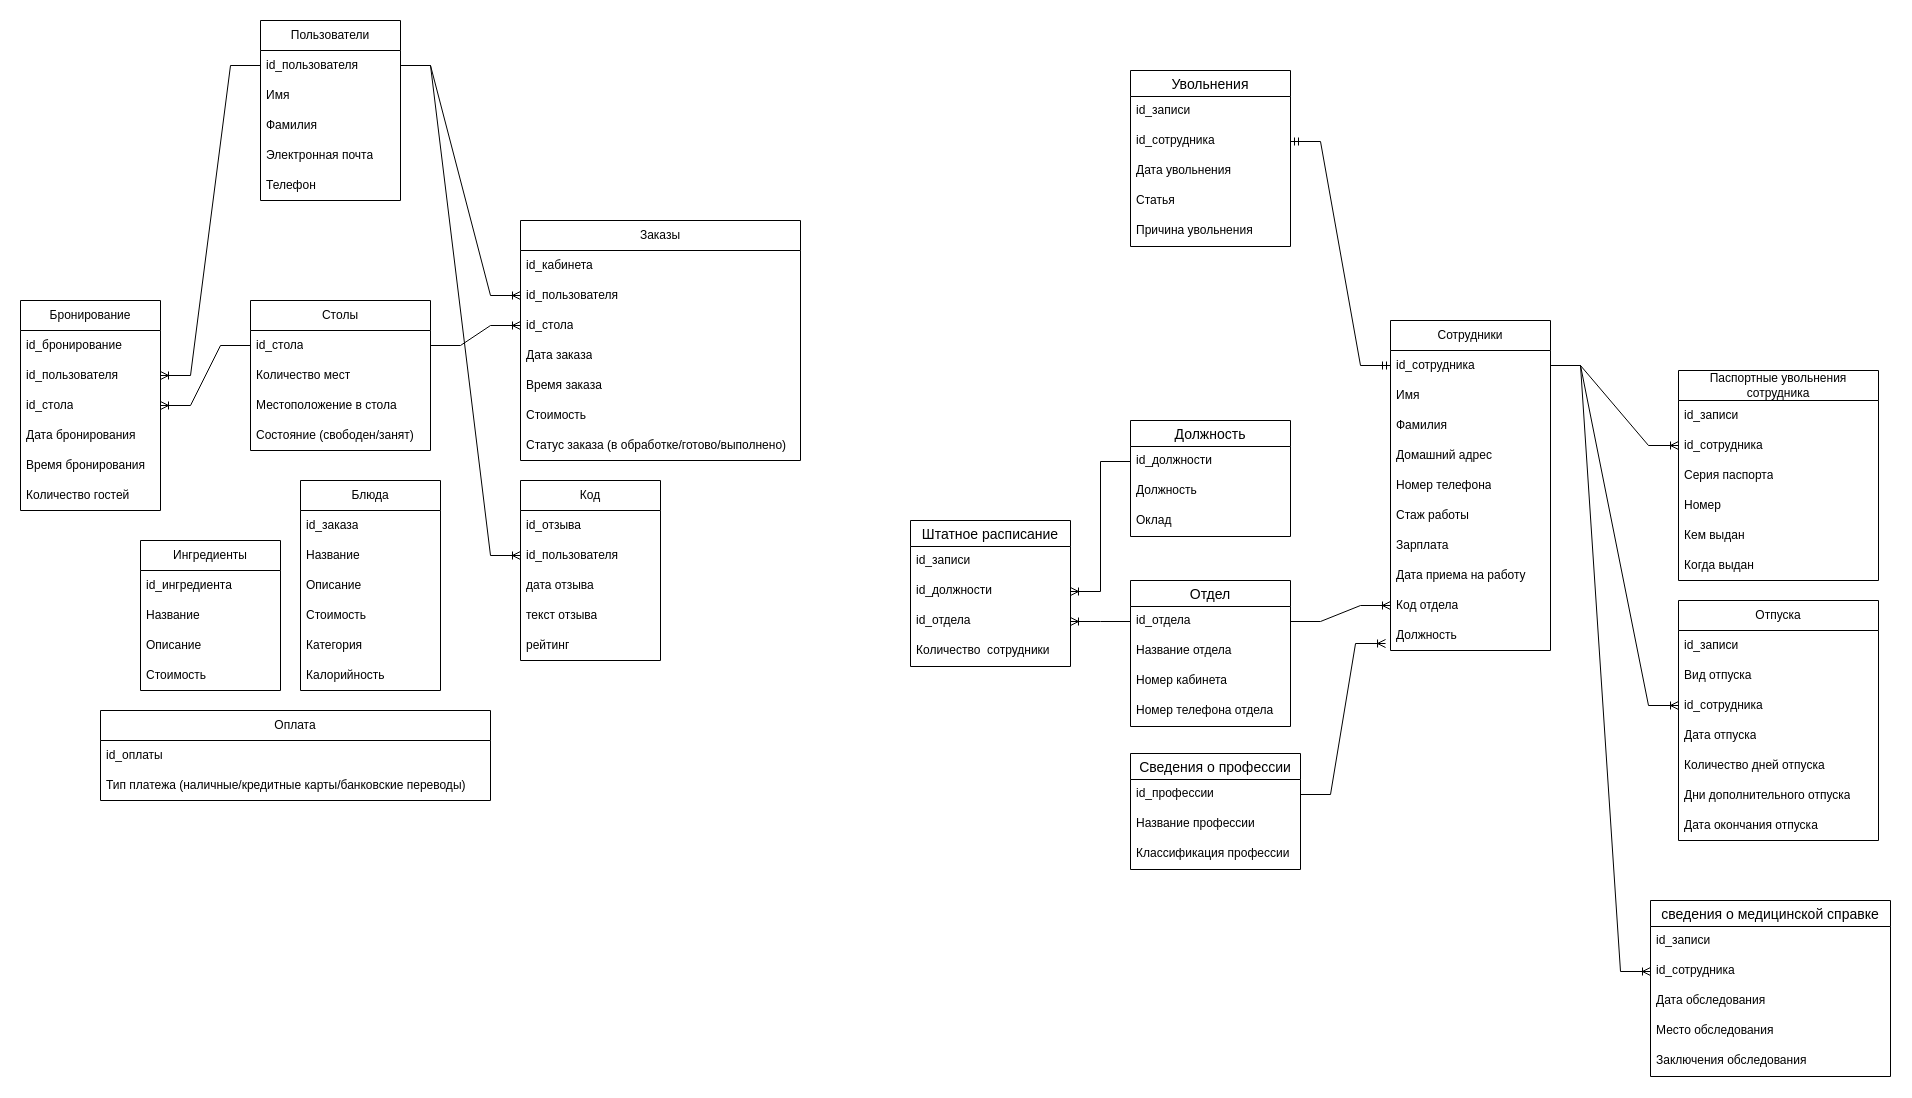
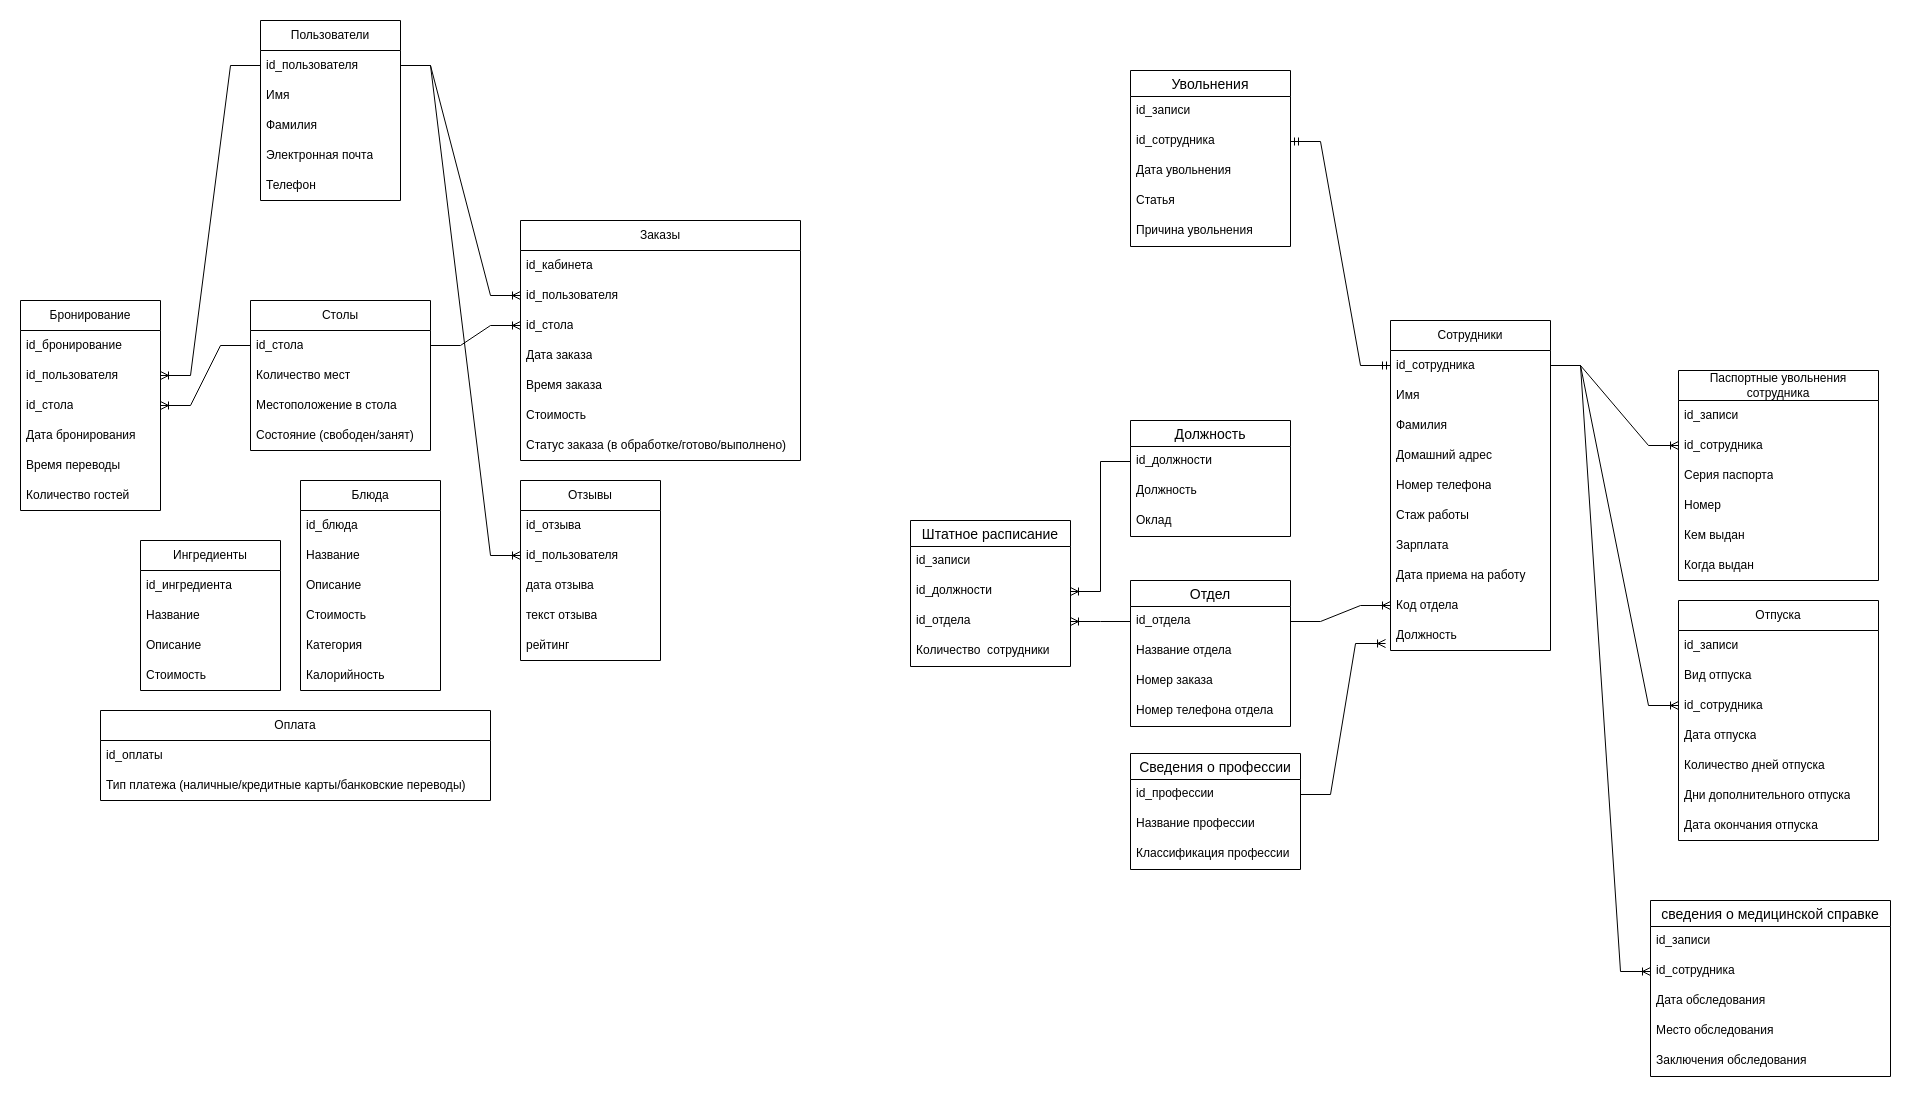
- <mxCell id="58" value="Время бронирования" style="text;align=left;verticalAlign=middle;spacingLeft=4;spacingRight=4;overflow=hidden;points=[[0,0.5],[1,0.5]];portConstraint=eastwest;rotatable=0;whiteSpace=wrap;html=1;" parent="53" vertex="1"><mxGeometry y="150" width="140" height="30" as="geometry" /></mxCell>
+ <mxCell id="58" value="Время переводы" style="text;align=left;verticalAlign=middle;spacingLeft=4;spacingRight=4;overflow=hidden;points=[[0,0.5],[1,0.5]];portConstraint=eastwest;rotatable=0;whiteSpace=wrap;html=1;" parent="53" vertex="1"><mxGeometry y="150" width="140" height="30" as="geometry" /></mxCell>
- <mxCell id="47" value="Код" style="swimlane;fontStyle=0;childLayout=stackLayout;horizontal=1;startSize=30;horizontalStack=0;resizeParent=1;resizeParentMax=0;resizeLast=0;collapsible=1;marginBottom=0;whiteSpace=wrap;html=1;" parent="1" vertex="1"><mxGeometry x="520" y="480" width="140" height="180" as="geometry" /></mxCell>
+ <mxCell id="47" value="Отзывы" style="swimlane;fontStyle=0;childLayout=stackLayout;horizontal=1;startSize=30;horizontalStack=0;resizeParent=1;resizeParentMax=0;resizeLast=0;collapsible=1;marginBottom=0;whiteSpace=wrap;html=1;" parent="1" vertex="1"><mxGeometry x="520" y="480" width="140" height="180" as="geometry" /></mxCell>
- <mxCell id="33" value="id_заказа" style="text;align=left;verticalAlign=middle;spacingLeft=4;spacingRight=4;overflow=hidden;points=[[0,0.5],[1,0.5]];portConstraint=eastwest;rotatable=0;whiteSpace=wrap;html=1;" parent="32" vertex="1"><mxGeometry y="30" width="140" height="30" as="geometry" /></mxCell>
+ <mxCell id="33" value="id_блюда" style="text;align=left;verticalAlign=middle;spacingLeft=4;spacingRight=4;overflow=hidden;points=[[0,0.5],[1,0.5]];portConstraint=eastwest;rotatable=0;whiteSpace=wrap;html=1;" parent="32" vertex="1"><mxGeometry y="30" width="140" height="30" as="geometry" /></mxCell>
- <mxCell id="85" value="Номер кабинета" style="text;strokeColor=none;fillColor=none;spacingLeft=4;spacingRight=4;overflow=hidden;rotatable=0;points=[[0,0.5],[1,0.5]];portConstraint=eastwest;fontSize=12;" vertex="1" parent="82"><mxGeometry y="86" width="160" height="30" as="geometry" /></mxCell>
+ <mxCell id="85" value="Номер заказа" style="text;strokeColor=none;fillColor=none;spacingLeft=4;spacingRight=4;overflow=hidden;rotatable=0;points=[[0,0.5],[1,0.5]];portConstraint=eastwest;fontSize=12;" vertex="1" parent="82"><mxGeometry y="86" width="160" height="30" as="geometry" /></mxCell>
